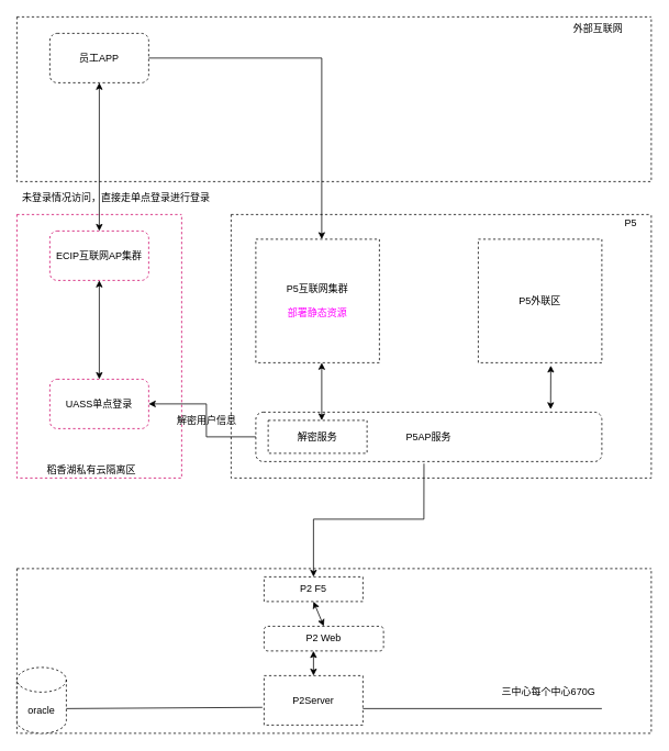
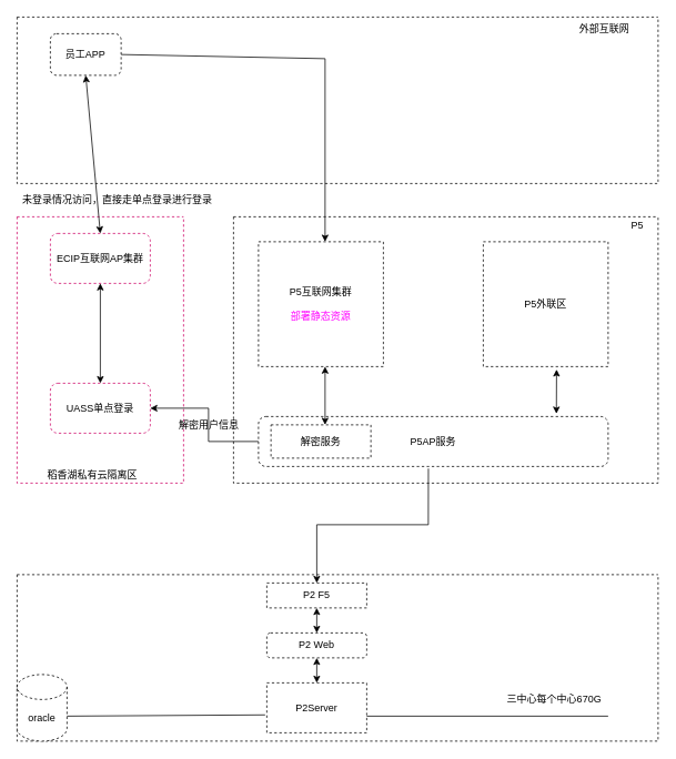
- <mxCell id="4" value="员工APP" style="rounded=1;whiteSpace=wrap;html=1;dashed=1;" vertex="1" parent="2"><mxGeometry x="40" y="20" width="120" height="60" as="geometry" /></mxCell>
+ <mxCell id="4" value="员工APP" style="rounded=1;whiteSpace=wrap;html=1;dashed=1;" vertex="1" parent="2"><mxGeometry x="40" y="20" width="85" height="50" as="geometry" /></mxCell>
- <mxCell id="28" value="P2 Web" style="rounded=1;whiteSpace=wrap;html=1;dashed=1;fontColor=#000000;strokeColor=#000000;" vertex="1" parent="21"><mxGeometry x="300" y="70" width="145" height="30" as="geometry" /></mxCell>
+ <mxCell id="28" value="P2 Web" style="rounded=1;whiteSpace=wrap;html=1;dashed=1;fontColor=#000000;strokeColor=#000000;" vertex="1" parent="21"><mxGeometry x="300" y="70" width="120" height="30" as="geometry" /></mxCell>
